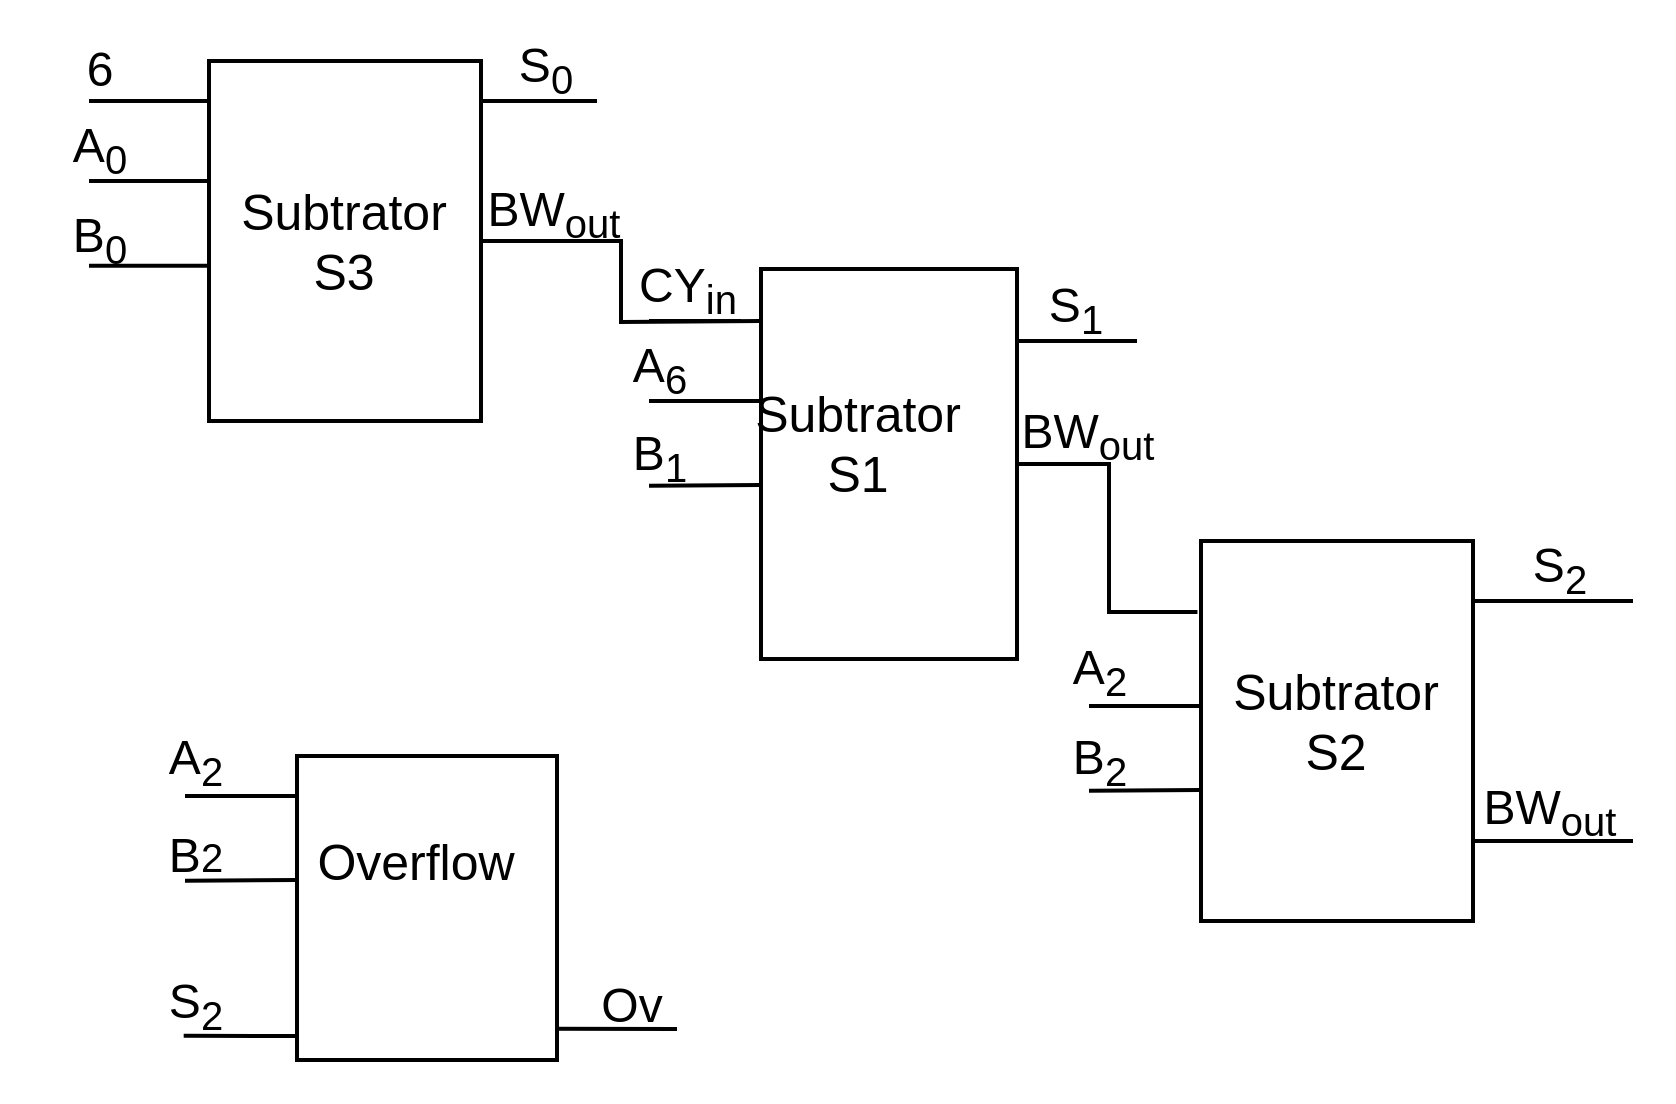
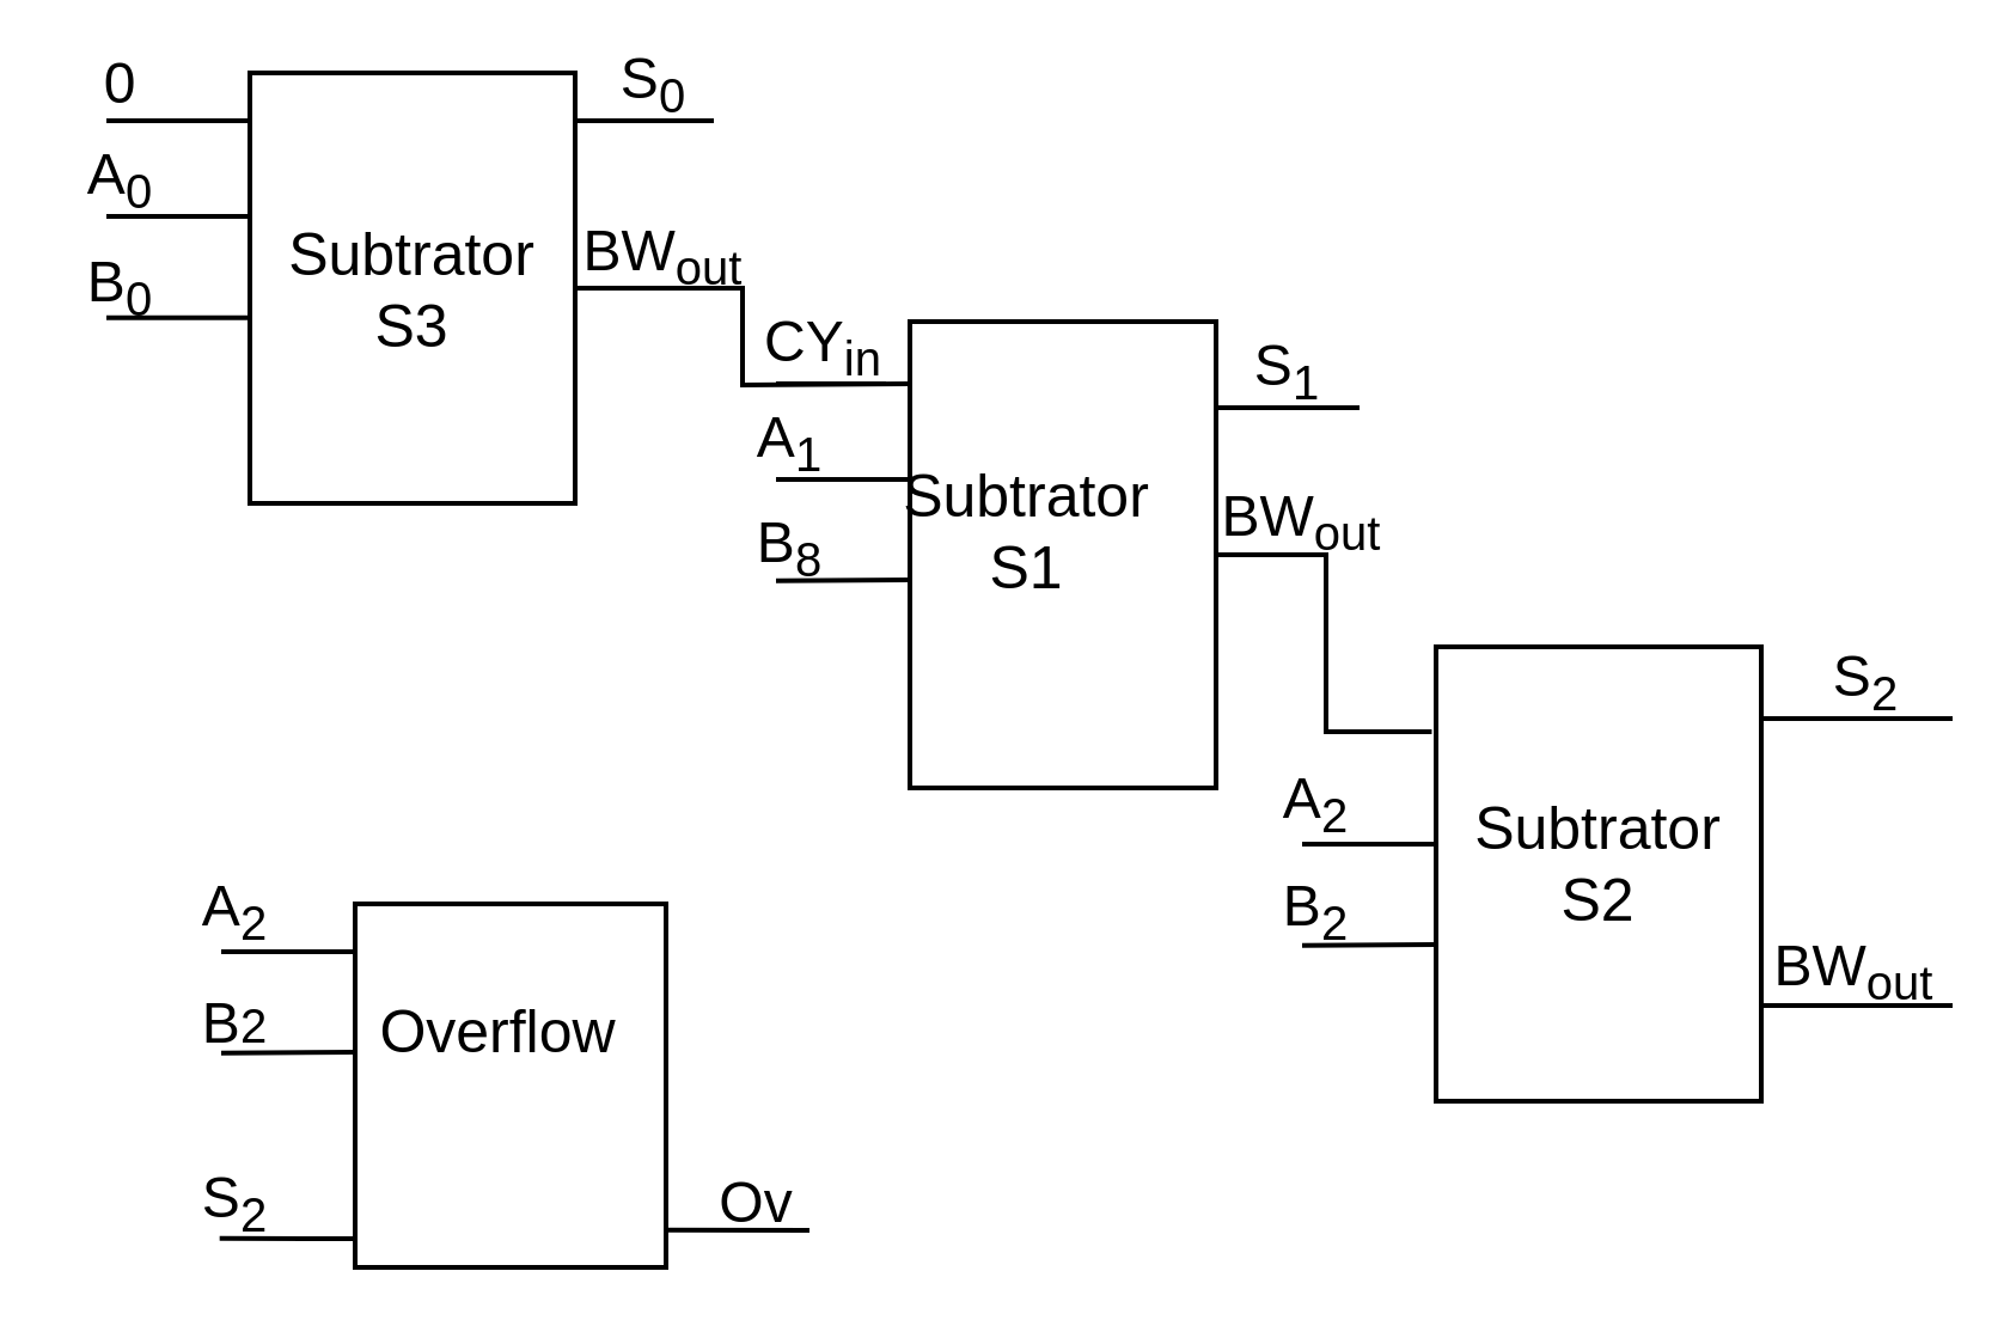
- <mxCell id="13" value="&lt;span style=&quot;font-size: 24px&quot;&gt;6&lt;/span&gt;" style="text;html=1;strokeColor=none;fillColor=none;align=center;verticalAlign=middle;whiteSpace=wrap;rounded=0;" vertex="1" parent="1"><mxGeometry x="20" y="20" width="60" height="30" as="geometry" /></mxCell>
+ <mxCell id="13" value="&lt;span style=&quot;font-size: 24px&quot;&gt;0&lt;/span&gt;" style="text;html=1;strokeColor=none;fillColor=none;align=center;verticalAlign=middle;whiteSpace=wrap;rounded=0;" vertex="1" parent="1"><mxGeometry x="20" y="20" width="60" height="30" as="geometry" /></mxCell>
- <mxCell id="18" value="&lt;span style=&quot;font-size: 24px&quot;&gt;A&lt;sub&gt;6&lt;/sub&gt;&lt;/span&gt;" style="text;html=1;strokeColor=none;fillColor=none;align=center;verticalAlign=middle;whiteSpace=wrap;rounded=0;" vertex="1" parent="1"><mxGeometry x="300" y="170" width="60" height="30" as="geometry" /></mxCell>
+ <mxCell id="18" value="&lt;span style=&quot;font-size: 24px&quot;&gt;A&lt;sub&gt;1&lt;/sub&gt;&lt;/span&gt;" style="text;html=1;strokeColor=none;fillColor=none;align=center;verticalAlign=middle;whiteSpace=wrap;rounded=0;" vertex="1" parent="1"><mxGeometry x="300" y="170" width="60" height="30" as="geometry" /></mxCell>
- <mxCell id="19" value="&lt;span style=&quot;font-size: 24px&quot;&gt;B&lt;sub&gt;1&lt;/sub&gt;&lt;/span&gt;" style="text;html=1;strokeColor=none;fillColor=none;align=center;verticalAlign=middle;whiteSpace=wrap;rounded=0;" vertex="1" parent="1"><mxGeometry x="300" y="214" width="60" height="30" as="geometry" /></mxCell>
+ <mxCell id="19" value="&lt;span style=&quot;font-size: 24px&quot;&gt;B&lt;sub&gt;8&lt;/sub&gt;&lt;/span&gt;" style="text;html=1;strokeColor=none;fillColor=none;align=center;verticalAlign=middle;whiteSpace=wrap;rounded=0;" vertex="1" parent="1"><mxGeometry x="300" y="214" width="60" height="30" as="geometry" /></mxCell>
